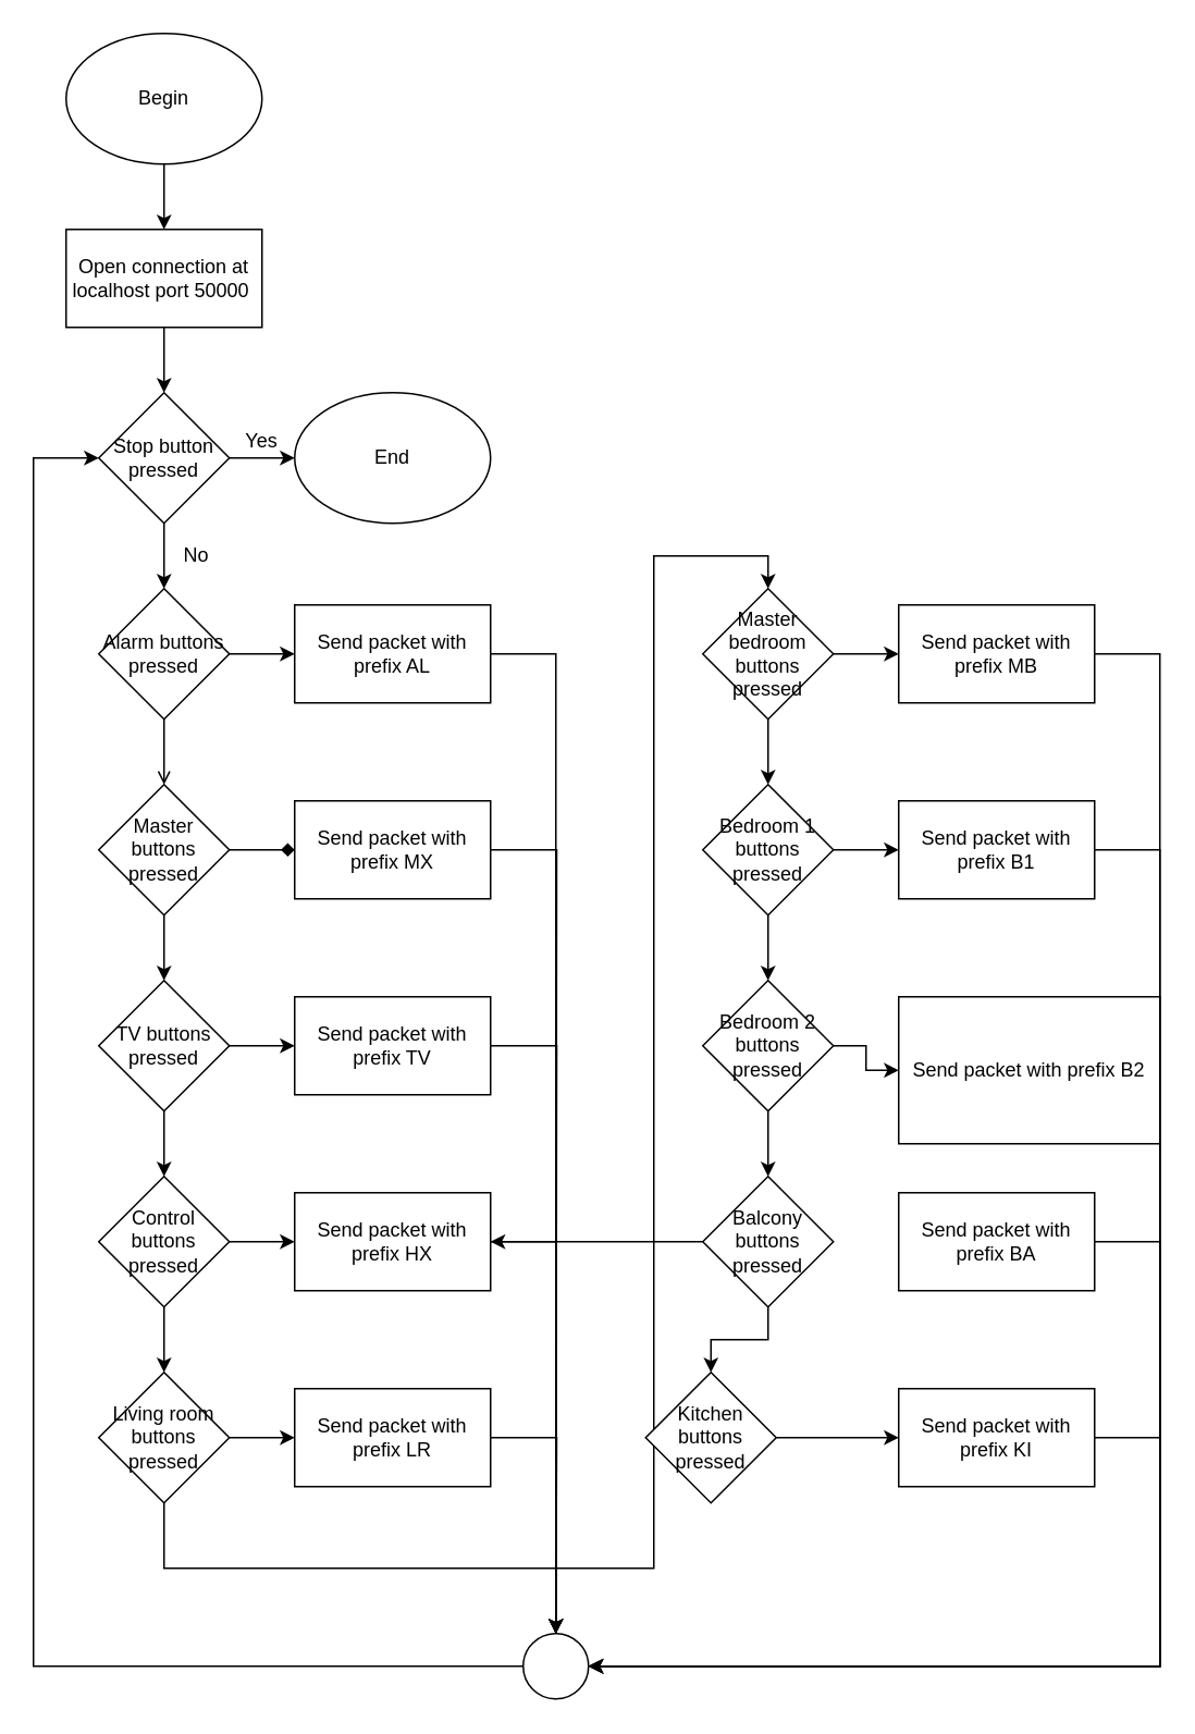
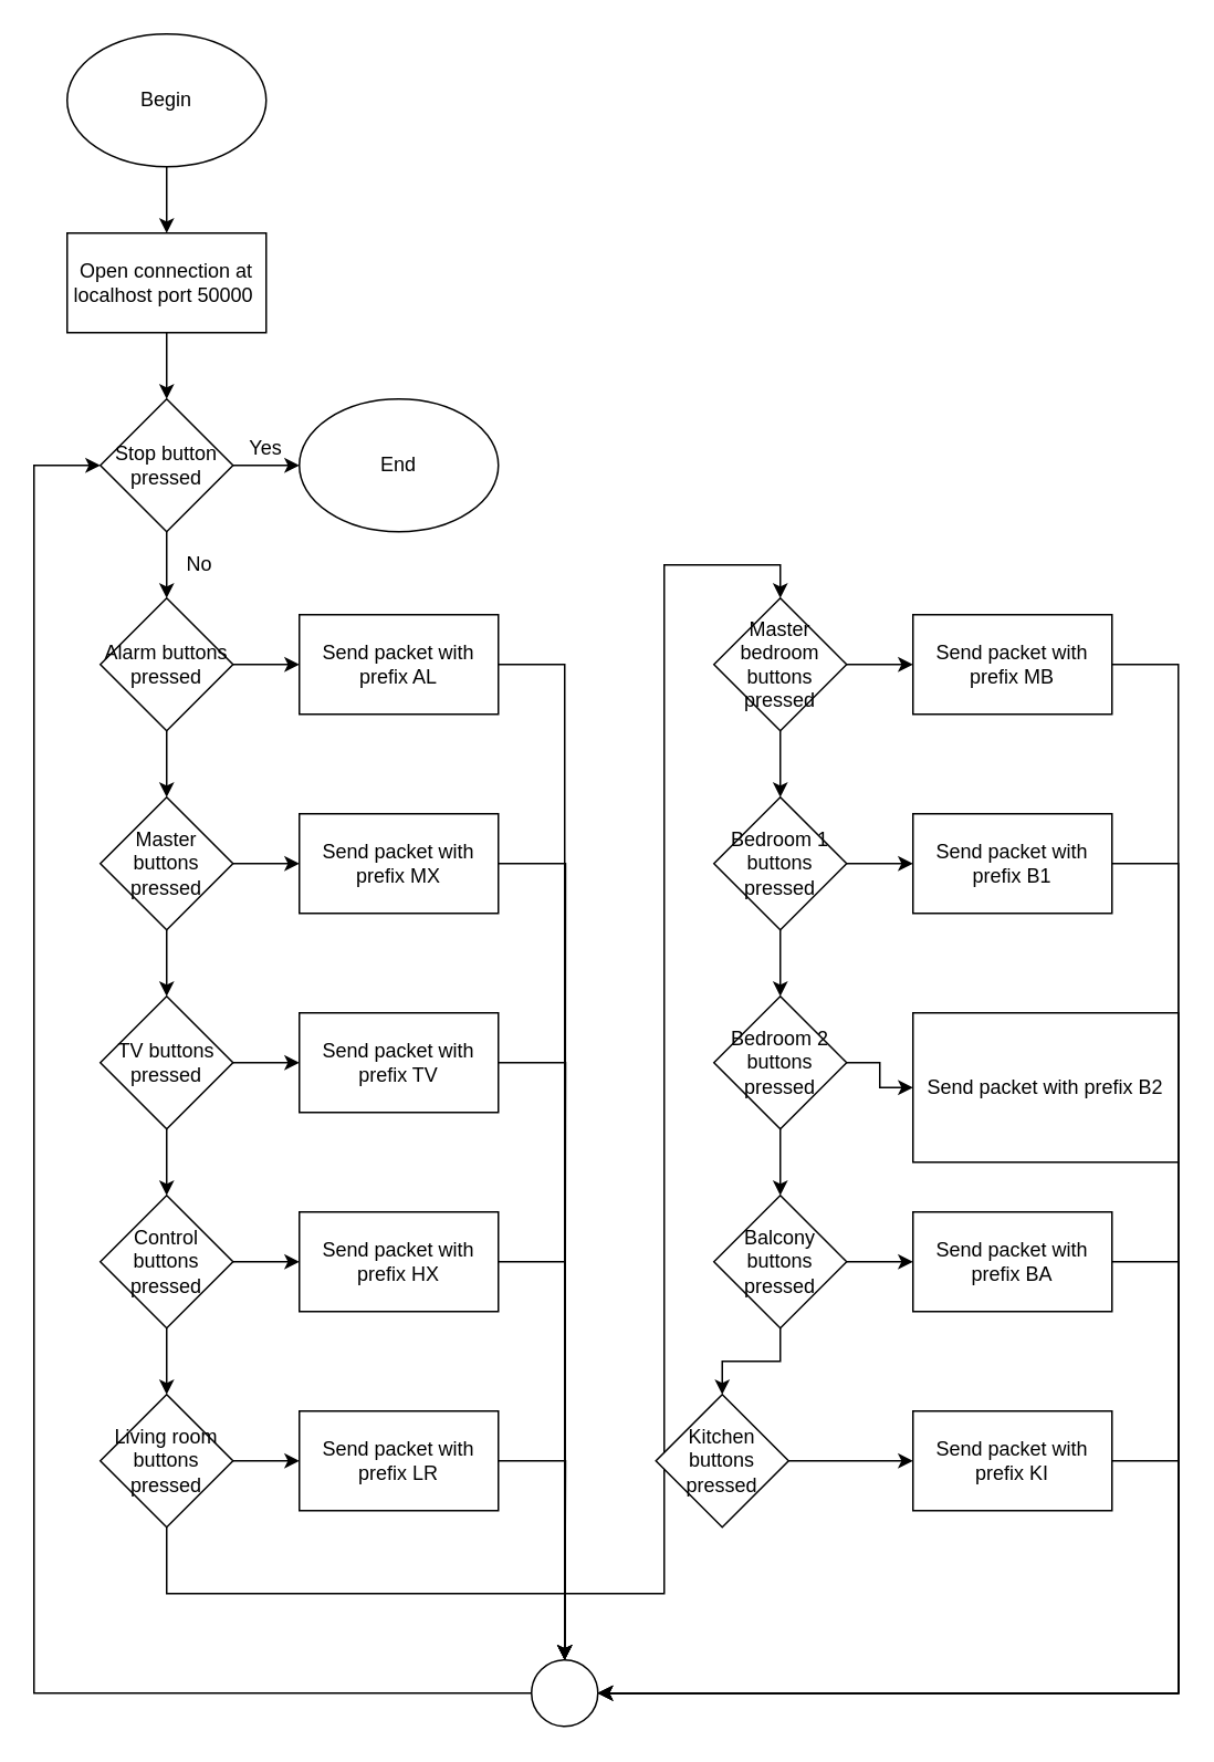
- <mxCell id="7" value="" style="edgeStyle=orthogonalEdgeStyle;rounded=0;orthogonalLoop=1;jettySize=auto;html=1;endArrow=open;" edge="1" parent="1" source="8" target="11"><mxGeometry relative="1" as="geometry" /></mxCell>
+ <mxCell id="7" value="" style="edgeStyle=orthogonalEdgeStyle;rounded=0;orthogonalLoop=1;jettySize=auto;html=1;" edge="1" parent="1" source="8" target="11"><mxGeometry relative="1" as="geometry" /></mxCell>
- <mxCell id="10" value="" style="edgeStyle=orthogonalEdgeStyle;rounded=0;orthogonalLoop=1;jettySize=auto;html=1;endArrow=diamond;" edge="1" parent="1" source="11" target="41"><mxGeometry relative="1" as="geometry" /></mxCell>
+ <mxCell id="10" value="" style="edgeStyle=orthogonalEdgeStyle;rounded=0;orthogonalLoop=1;jettySize=auto;html=1;" edge="1" parent="1" source="11" target="41"><mxGeometry relative="1" as="geometry" /></mxCell>
- <mxCell id="31" value="" style="edgeStyle=orthogonalEdgeStyle;rounded=0;orthogonalLoop=1;jettySize=auto;html=1;" edge="1" parent="1" source="32" target="45"><mxGeometry relative="1" as="geometry" /></mxCell>
+ <mxCell id="31" value="" style="edgeStyle=orthogonalEdgeStyle;rounded=0;orthogonalLoop=1;jettySize=auto;html=1;" edge="1" parent="1" source="32" target="55"><mxGeometry relative="1" as="geometry" /></mxCell>
